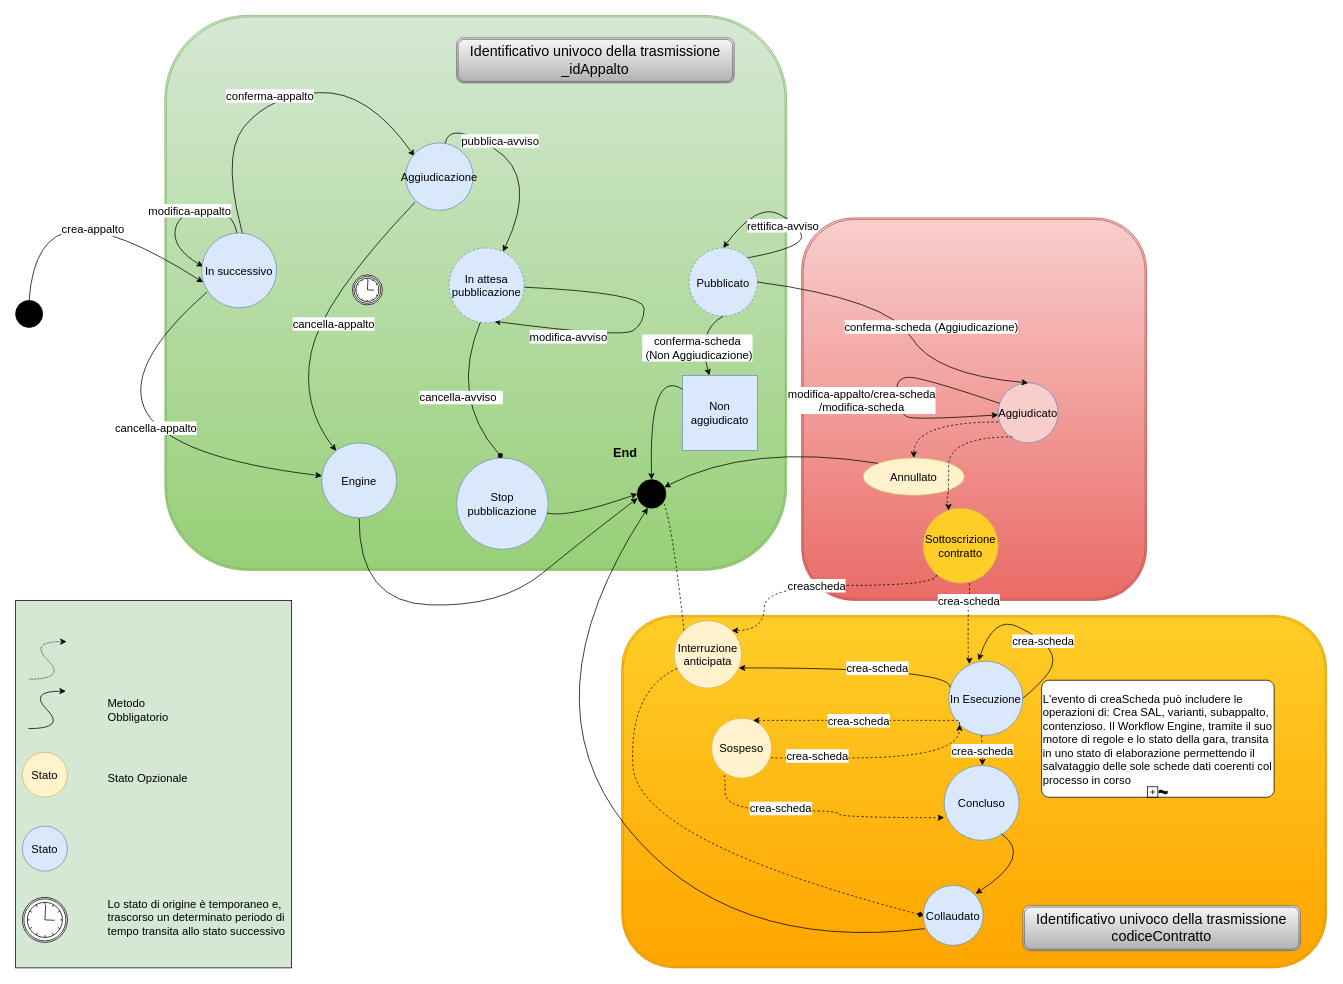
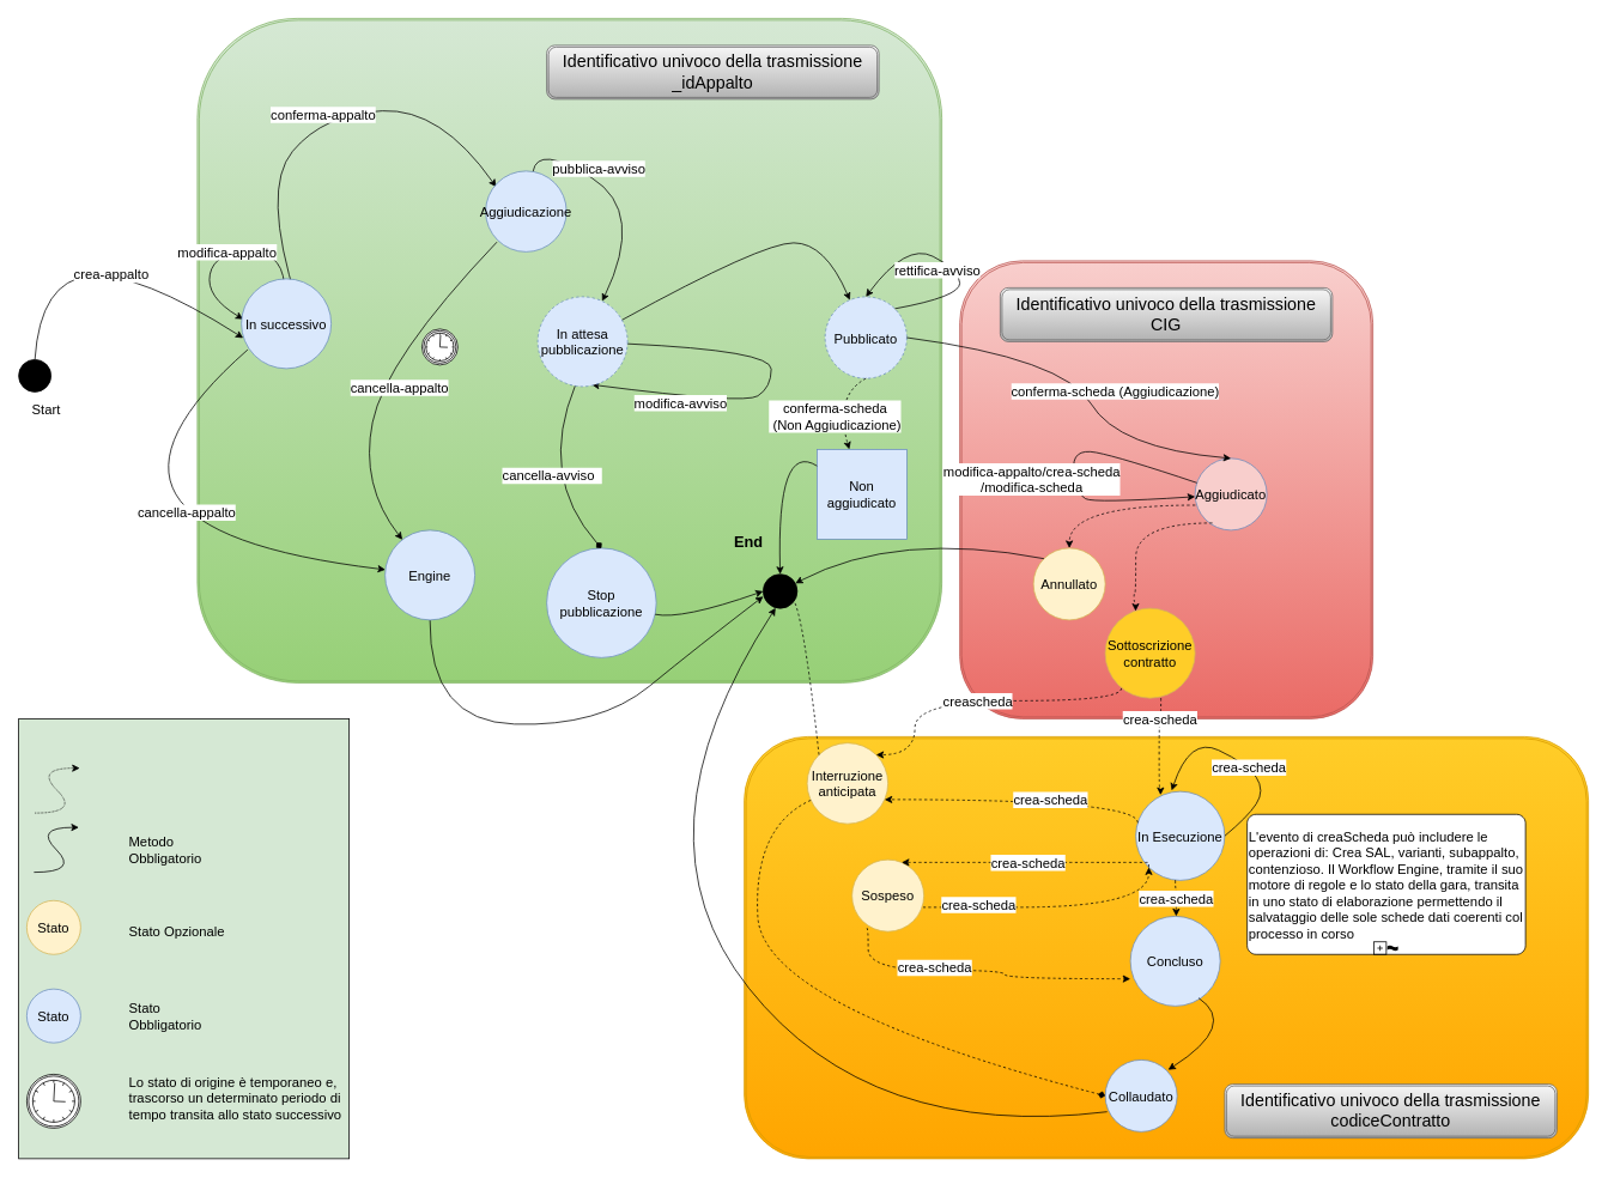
+ <mxCell id="21" value="" style="curved=1;endArrow=classic;html=1;rounded=0;fontSize=15;" parent="1" source="29" target="7" edge="1"><mxGeometry width="50" height="50" relative="1" as="geometry"><mxPoint x="818" y="310" as="sourcePoint" /><mxPoint x="1008" y="344" as="targetPoint" /><Array as="points"><mxPoint x="848" y="270" /><mxPoint x="918" y="270" /></Array></mxGeometry></mxCell>
+ <mxCell id="71" value="&lt;font style=&quot;font-size: 19px;&quot;&gt;Identificativo univoco della trasmissione&lt;br&gt;CIG&lt;/font&gt;" style="shape=ext;double=1;rounded=1;whiteSpace=wrap;html=1;fillColor=#f5f5f5;strokeColor=#666666;gradientColor=#b3b3b3;" parent="1" vertex="1"><mxGeometry x="1113" y="320" width="370" height="60" as="geometry" /></mxCell>
- <mxCell id="37" value="" style="curved=1;endArrow=classic;html=1;rounded=0;fontSize=15;exitX=0.5;exitY=1;exitDx=0;exitDy=0;" parent="1" source="7" target="36" edge="1"><mxGeometry width="50" height="50" relative="1" as="geometry"><mxPoint x="970" y="340" as="sourcePoint" /><mxPoint x="968" y="470" as="targetPoint" /><Array as="points"><mxPoint x="928" y="440" /></Array></mxGeometry></mxCell>
+ <mxCell id="37" value="" style="curved=1;endArrow=classic;html=1;rounded=0;fontSize=15;exitX=0.5;exitY=1;exitDx=0;exitDy=0;dashed=1;" parent="1" source="7" target="36" edge="1"><mxGeometry width="50" height="50" relative="1" as="geometry"><mxPoint x="970" y="340" as="sourcePoint" /><mxPoint x="968" y="470" as="targetPoint" /><Array as="points"><mxPoint x="928" y="440" /></Array></mxGeometry></mxCell>
+ <mxCell id="6" value="Start" style="text;html=1;strokeColor=none;fillColor=none;align=center;verticalAlign=middle;whiteSpace=wrap;rounded=0;fontSize=15;" parent="1" vertex="1"><mxGeometry x="20" y="441" width="62" height="27" as="geometry" /></mxCell>
- <mxCell id="43" value="Annullato" style="ellipse;whiteSpace=wrap;html=1;aspect=fixed;fillColor=#fff2cc;strokeColor=#d6b656;fontSize=15;" parent="1" vertex="1"><mxGeometry x="1150" y="610" width="135" height="50" as="geometry" /></mxCell>
+ <mxCell id="43" value="Annullato" style="ellipse;whiteSpace=wrap;html=1;aspect=fixed;fillColor=#fff2cc;strokeColor=#d6b656;fontSize=15;" parent="1" vertex="1"><mxGeometry x="1150" y="610" width="80" height="80" as="geometry" /></mxCell>
- <mxCell id="52" value="crea-scheda" style="edgeStyle=orthogonalEdgeStyle;curved=1;rounded=0;orthogonalLoop=1;jettySize=auto;html=1;dashed=0;fontSize=15;exitX=0.022;exitY=0.352;exitDx=0;exitDy=0;exitPerimeter=0;" parent="1" source="40" target="33" edge="1"><mxGeometry x="-0.199" relative="1" as="geometry"><mxPoint x="1028" y="767" as="targetPoint" /><mxPoint x="1258" y="827" as="sourcePoint" /><Array as="points"><mxPoint x="1266" y="890" /><mxPoint x="988" y="890" /></Array><mxPoint as="offset" /></mxGeometry></mxCell>
+ <mxCell id="52" value="crea-scheda" style="edgeStyle=orthogonalEdgeStyle;curved=1;rounded=0;orthogonalLoop=1;jettySize=auto;html=1;dashed=1;fontSize=15;exitX=0.022;exitY=0.352;exitDx=0;exitDy=0;exitPerimeter=0;" parent="1" source="40" target="33" edge="1"><mxGeometry x="-0.199" relative="1" as="geometry"><mxPoint x="1028" y="767" as="targetPoint" /><mxPoint x="1258" y="827" as="sourcePoint" /><Array as="points"><mxPoint x="1266" y="890" /><mxPoint x="988" y="890" /></Array><mxPoint as="offset" /></mxGeometry></mxCell>
+ <mxCell id="62" value="Stato Obbligatorio" style="text;html=1;strokeColor=none;fillColor=none;align=left;verticalAlign=middle;whiteSpace=wrap;rounded=0;fontSize=15;fontColor=#000000;fontStyle=0" parent="1" vertex="1"><mxGeometry x="141" y="1116" width="120" height="30" as="geometry" /></mxCell>
